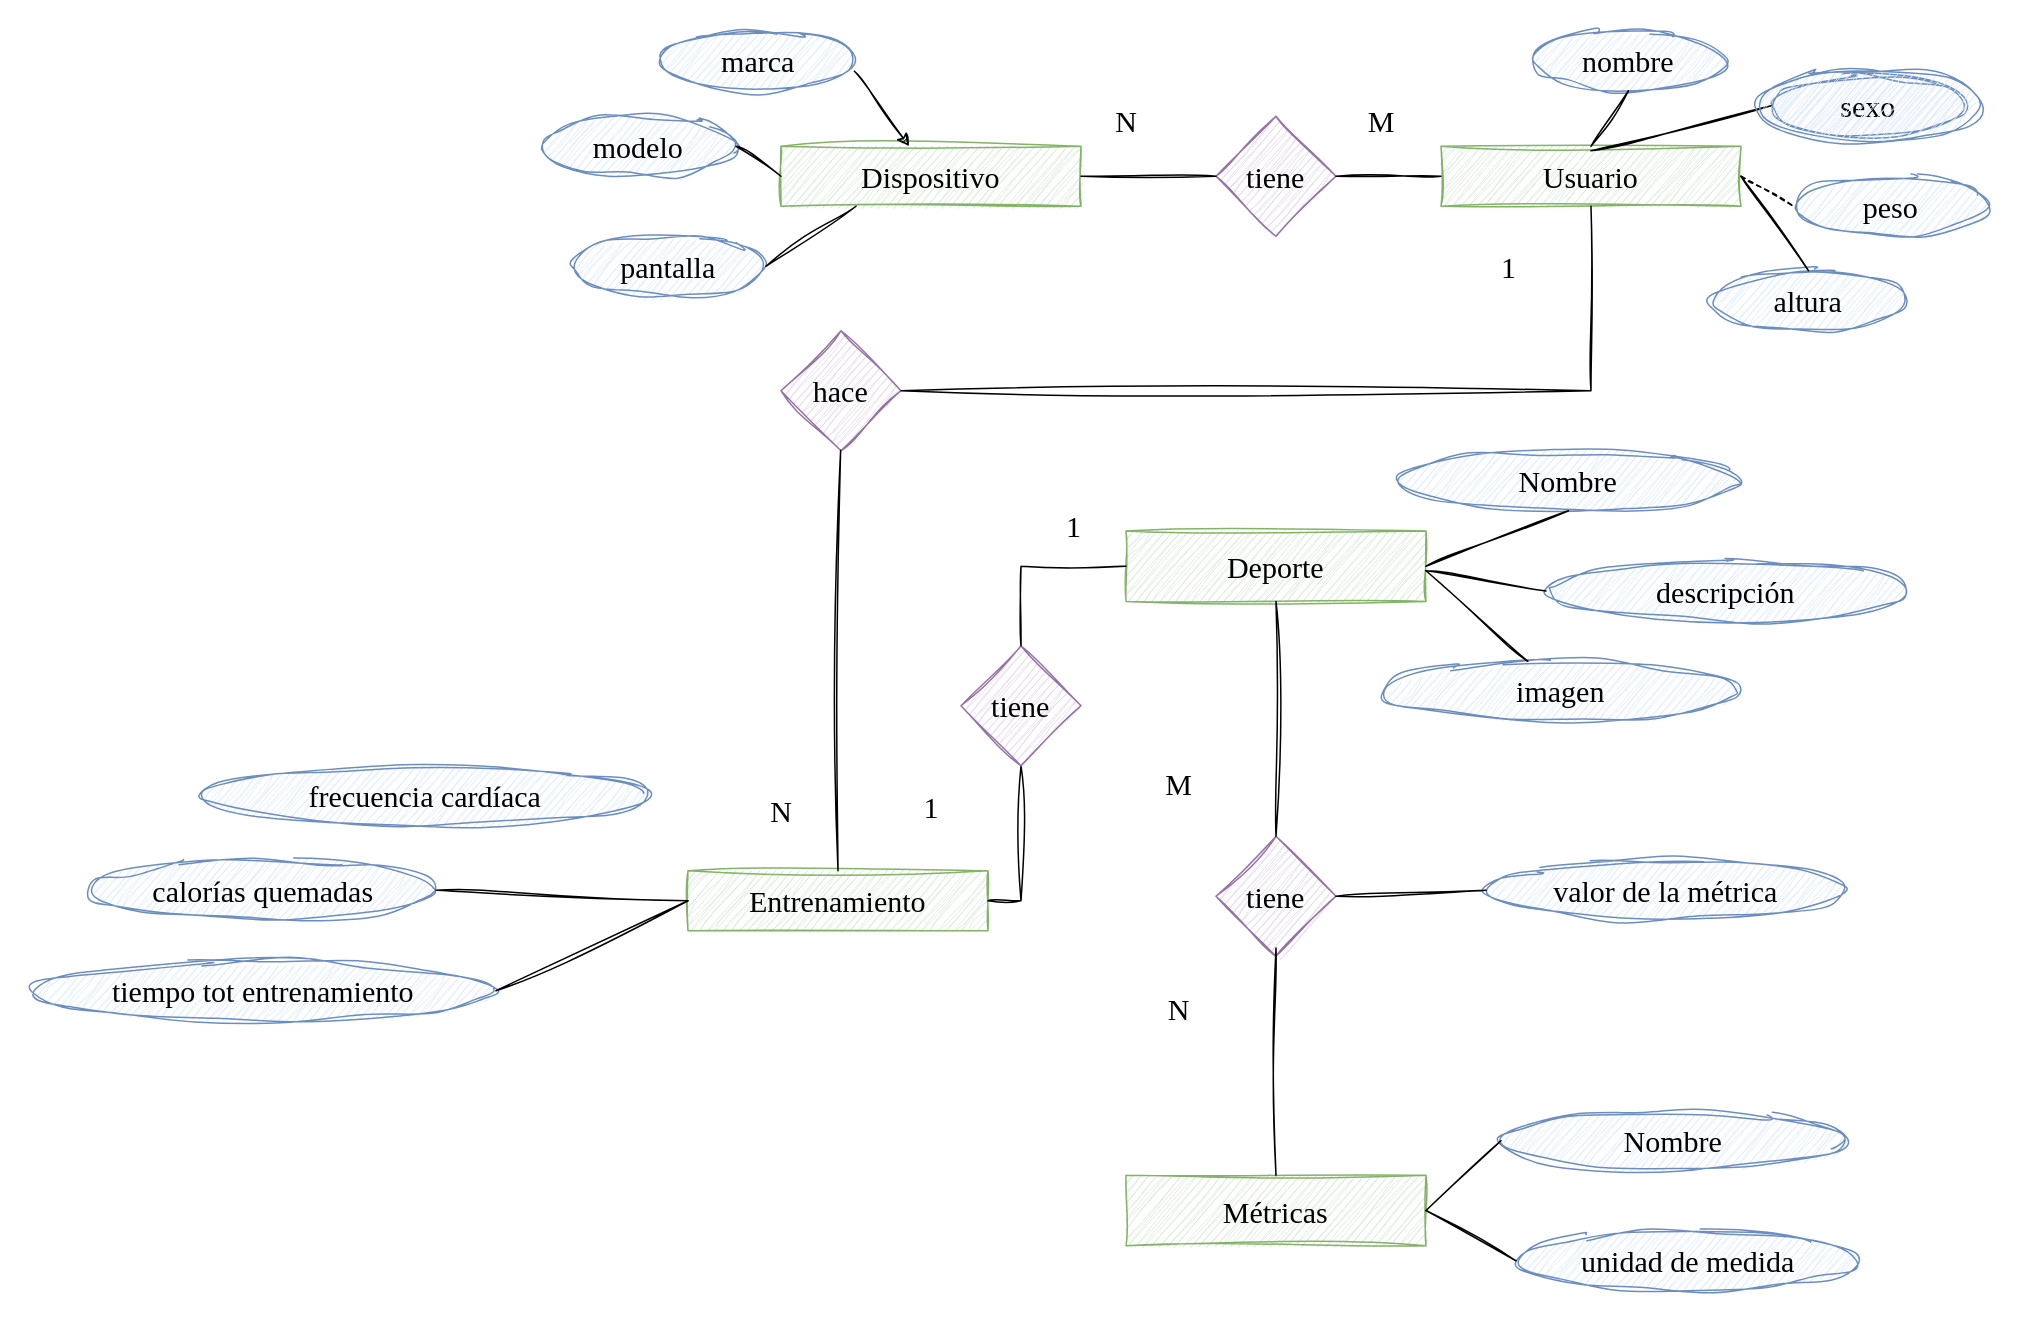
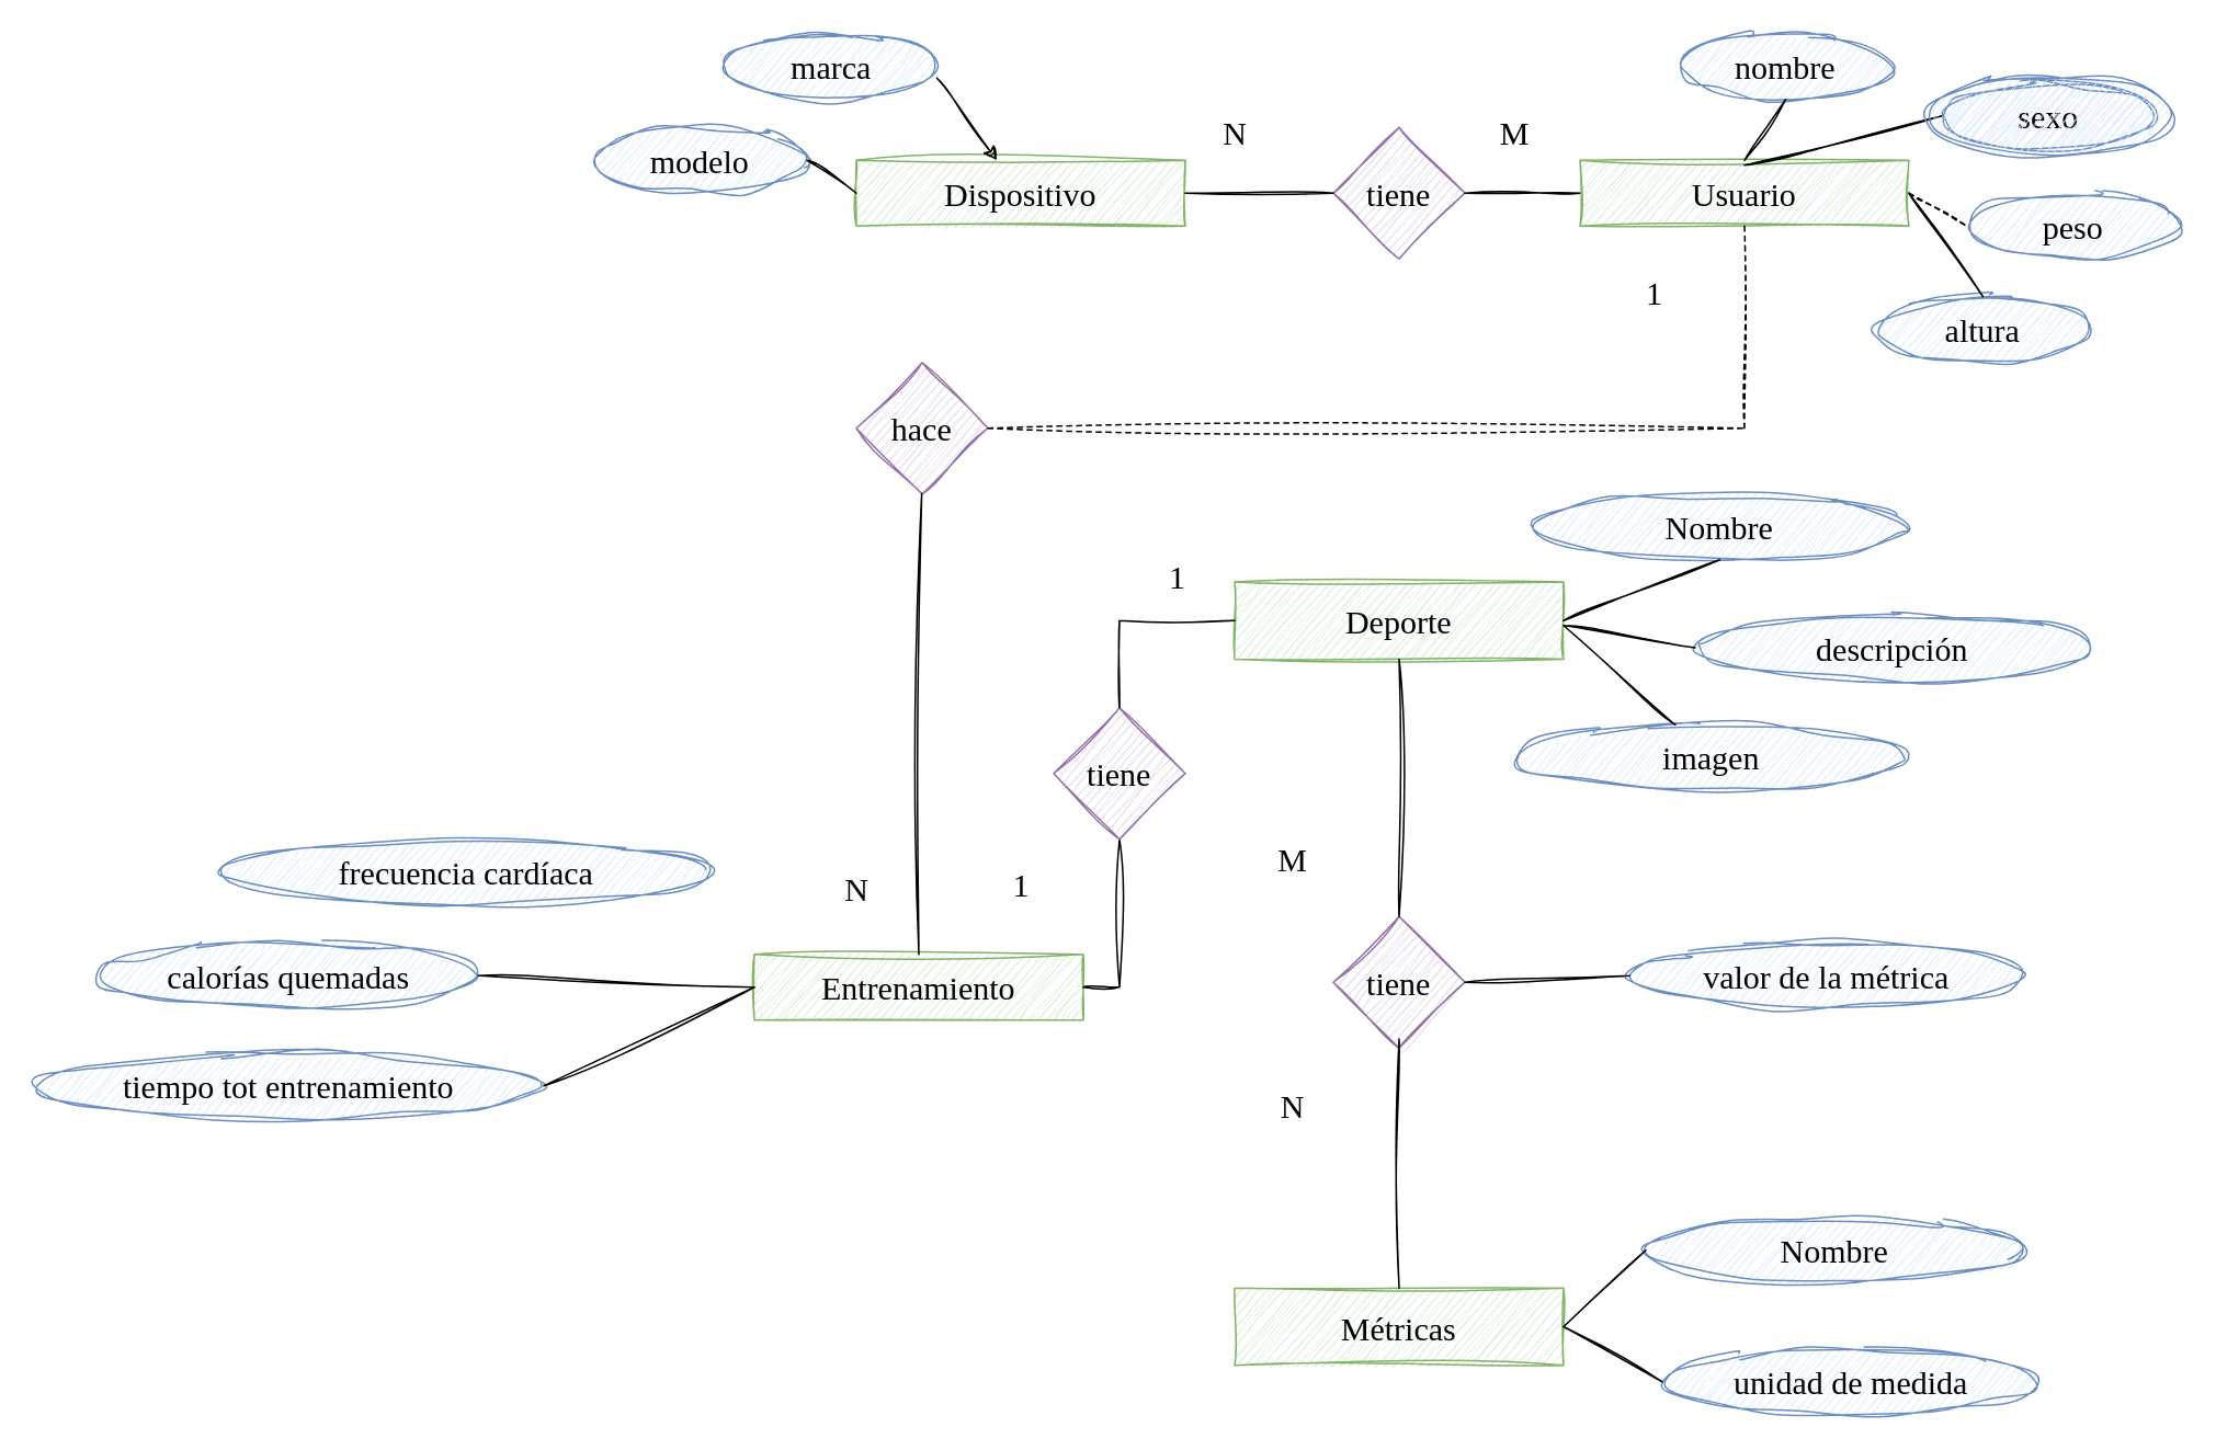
- <mxCell id="15" value="" style="endArrow=none;html=1;sketch=1;hachureGap=4;jiggle=2;curveFitting=1;fontFamily=Architects Daughter;fontSource=https%3A%2F%2Ffonts.googleapis.com%2Fcss%3Ffamily%3DArchitects%2BDaughter;fontSize=16;entryX=1;entryY=0.5;entryDx=0;entryDy=0;exitX=0.25;exitY=1;exitDx=0;exitDy=0;" parent="1" source="2" target="12" edge="1"><mxGeometry width="50" height="50" relative="1" as="geometry"><mxPoint x="1030" y="250" as="sourcePoint" /><mxPoint x="1080" y="200" as="targetPoint" /></mxGeometry></mxCell>
- <mxCell id="12" value="pantalla" style="ellipse;whiteSpace=wrap;html=1;sketch=1;hachureGap=4;jiggle=2;curveFitting=1;fontFamily=Architects Daughter;fontSource=https%3A%2F%2Ffonts.googleapis.com%2Fcss%3Ffamily%3DArchitects%2BDaughter;fontSize=20;fillColor=#dae8fc;strokeColor=#6c8ebf;" parent="1" vertex="1"><mxGeometry x="380" y="157" width="130" height="40" as="geometry" /></mxCell>
- <mxCell id="36" value="" style="endArrow=none;html=1;rounded=0;sketch=1;hachureGap=4;jiggle=2;curveFitting=1;fontFamily=Architects Daughter;fontSource=https%3A%2F%2Ffonts.googleapis.com%2Fcss%3Ffamily%3DArchitects%2BDaughter;fontSize=16;entryX=0.5;entryY=1;entryDx=0;entryDy=0;exitX=1;exitY=0.5;exitDx=0;exitDy=0;" edge="1" parent="1" source="6" target="3"><mxGeometry width="50" height="50" relative="1" as="geometry"><mxPoint x="1080" y="350" as="sourcePoint" /><mxPoint x="1130" y="300" as="targetPoint" /><Array as="points"><mxPoint x="1060" y="260" /></Array></mxGeometry></mxCell>
+ <mxCell id="36" value="" style="endArrow=none;html=1;rounded=0;sketch=1;hachureGap=4;jiggle=2;curveFitting=1;fontFamily=Architects Daughter;fontSource=https%3A%2F%2Ffonts.googleapis.com%2Fcss%3Ffamily%3DArchitects%2BDaughter;fontSize=16;entryX=0.5;entryY=1;entryDx=0;entryDy=0;exitX=1;exitY=0.5;exitDx=0;exitDy=0;dashed=1;" edge="1" parent="1" source="6" target="3"><mxGeometry width="50" height="50" relative="1" as="geometry"><mxPoint x="1080" y="350" as="sourcePoint" /><mxPoint x="1130" y="300" as="targetPoint" /><Array as="points"><mxPoint x="1060" y="260" /></Array></mxGeometry></mxCell>
